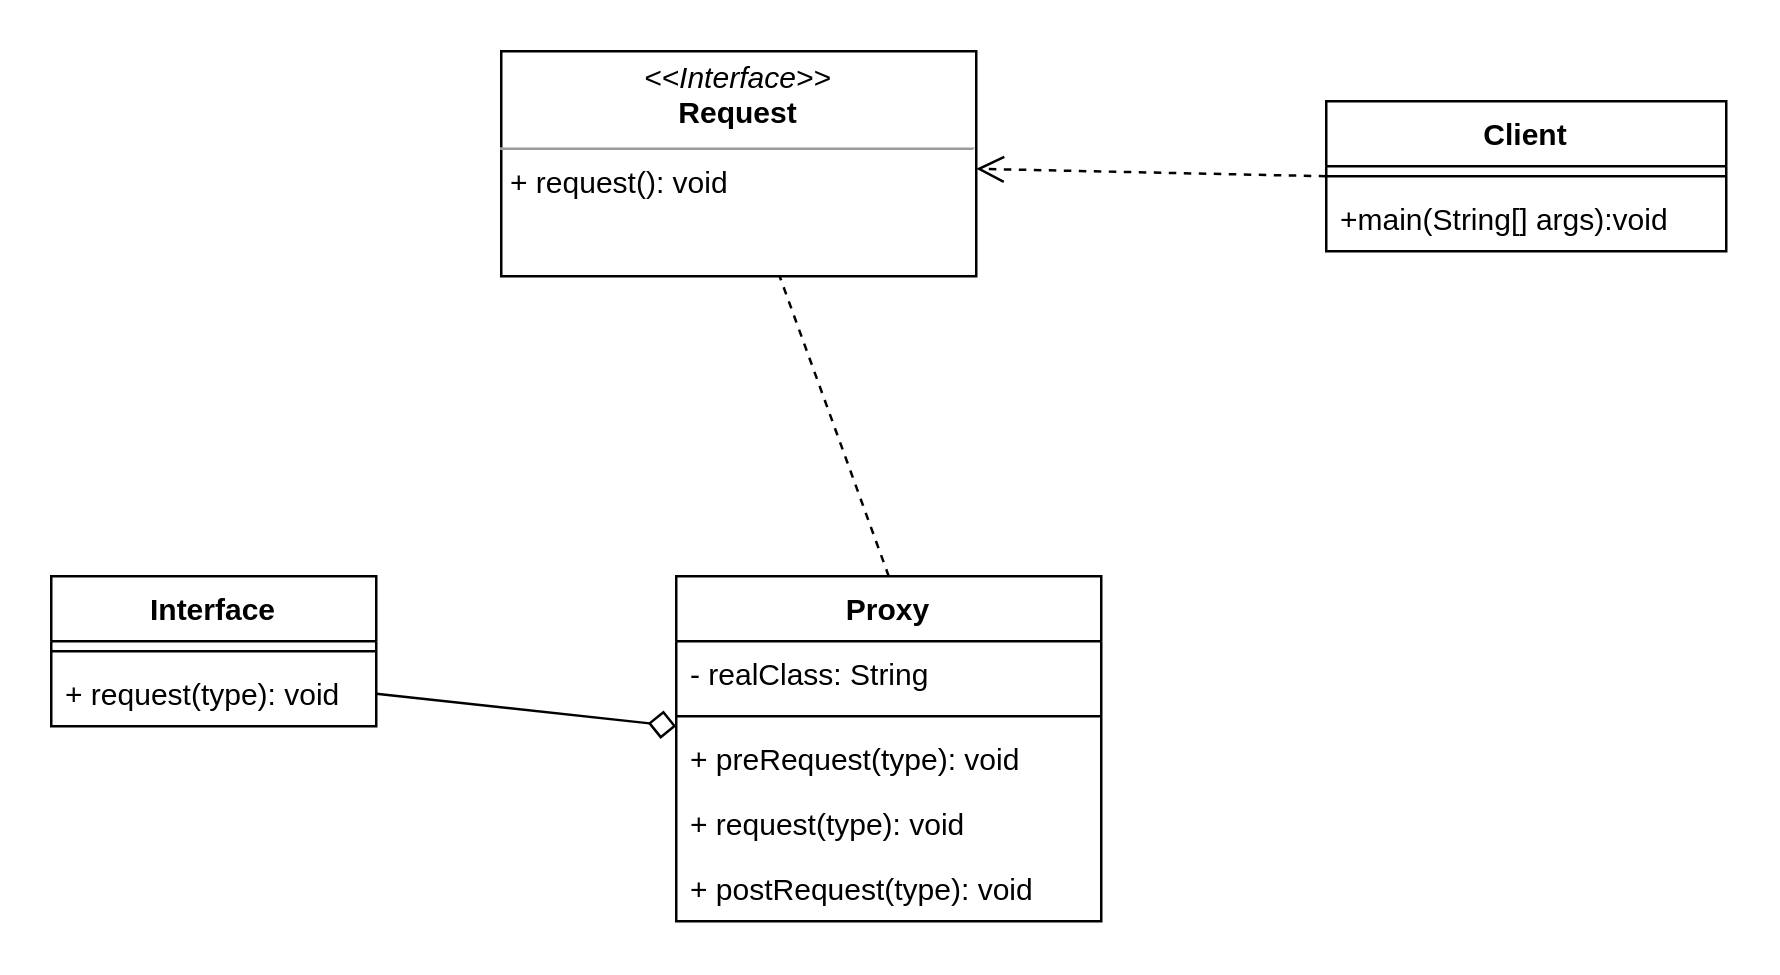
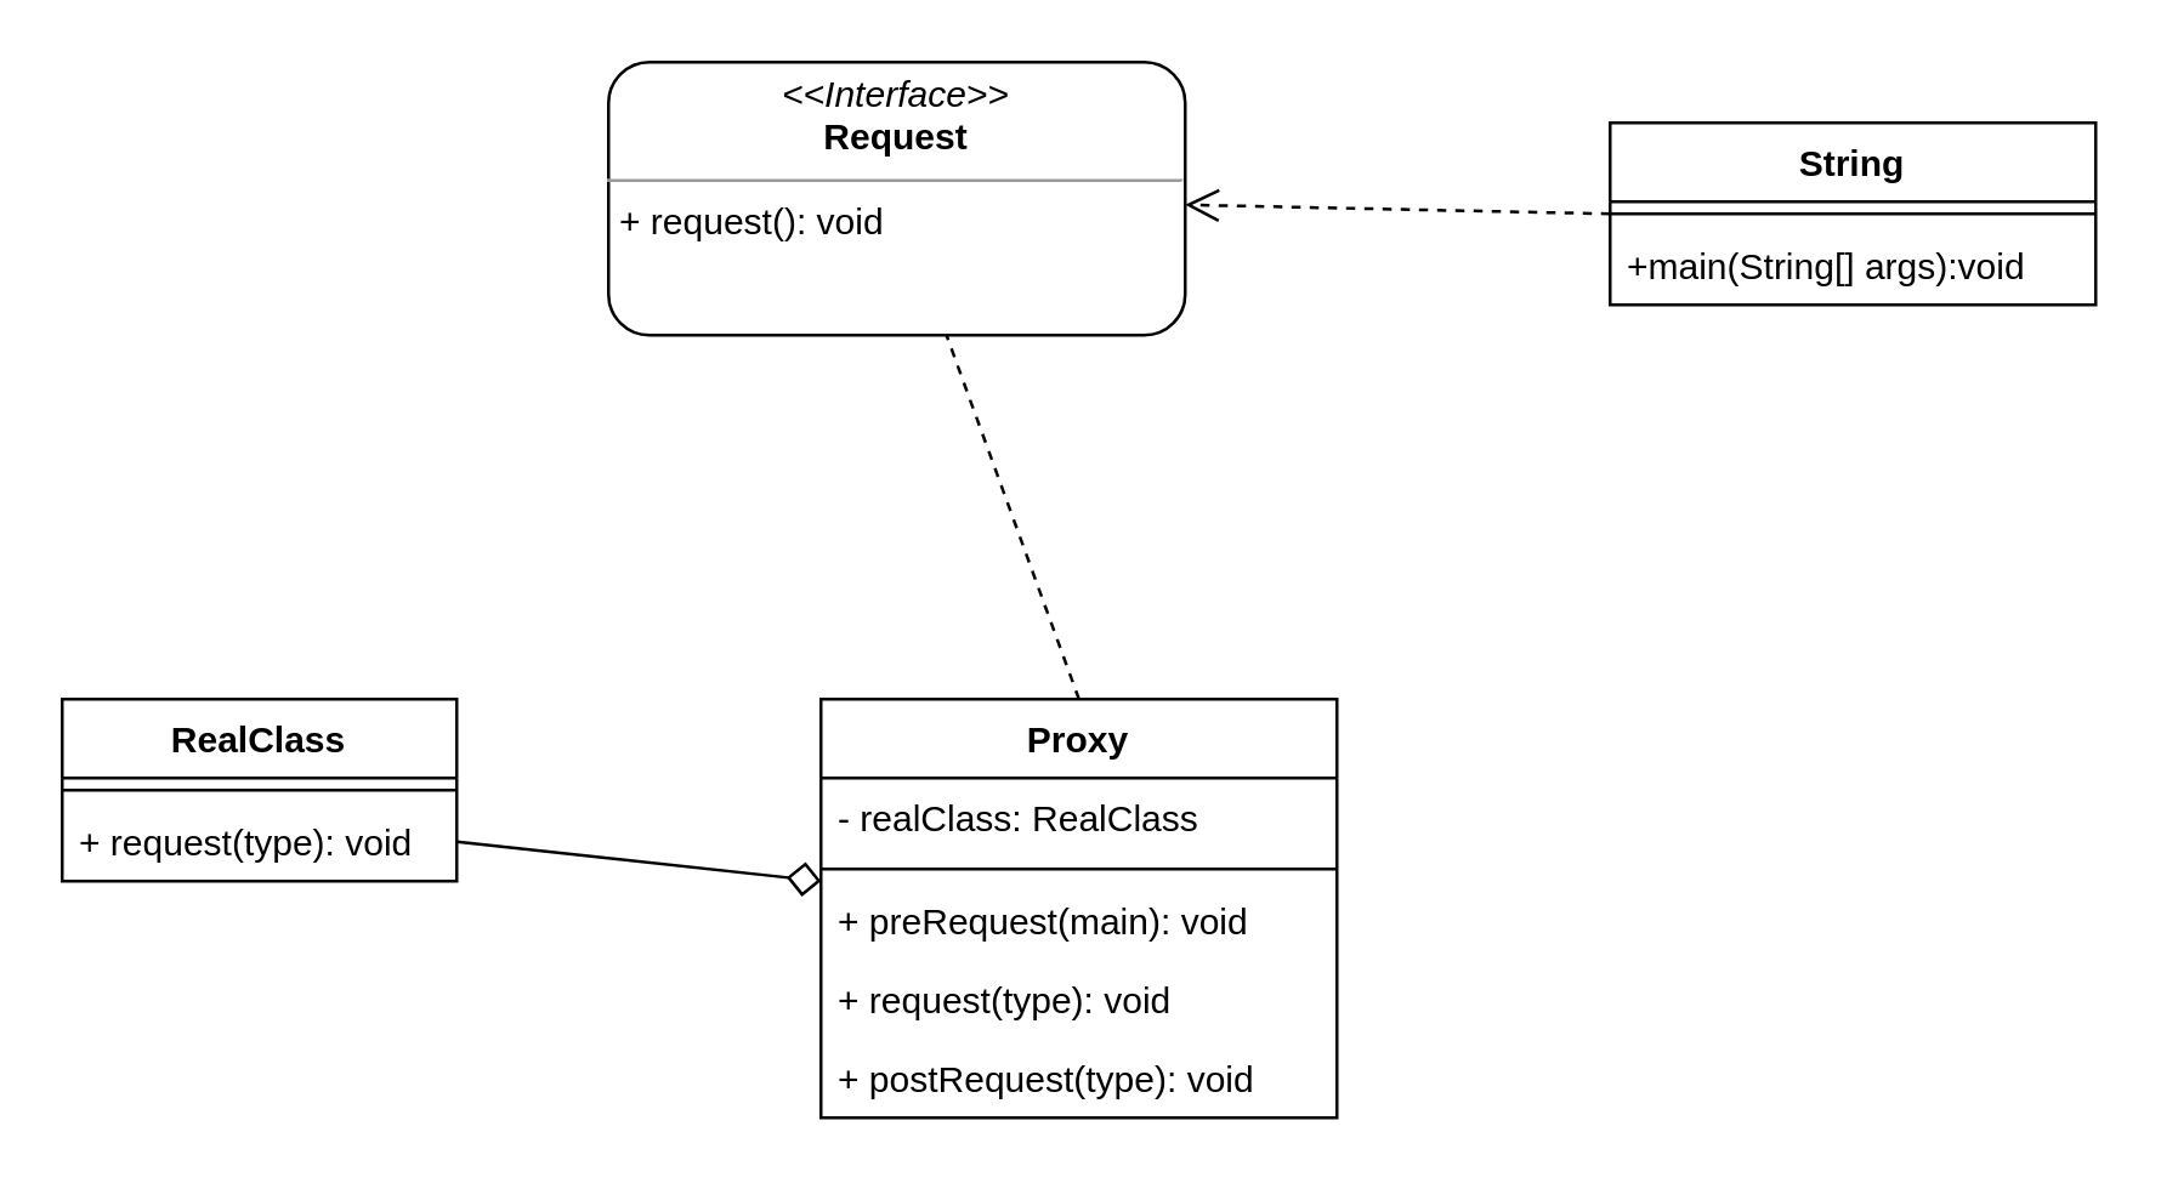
- <mxCell id="15" value="Client" style="swimlane;fontStyle=1;align=center;verticalAlign=top;childLayout=stackLayout;horizontal=1;startSize=26;horizontalStack=0;resizeParent=1;resizeParentMax=0;resizeLast=0;collapsible=1;marginBottom=0;" vertex="1" parent="1"><mxGeometry x="530" y="40" width="160" height="60" as="geometry" /></mxCell>
+ <mxCell id="15" value="String" style="swimlane;fontStyle=1;align=center;verticalAlign=top;childLayout=stackLayout;horizontal=1;startSize=26;horizontalStack=0;resizeParent=1;resizeParentMax=0;resizeLast=0;collapsible=1;marginBottom=0;" vertex="1" parent="1"><mxGeometry x="530" y="40" width="160" height="60" as="geometry" /></mxCell>
- <mxCell id="2" value="&lt;p style=&quot;margin: 0px ; margin-top: 4px ; text-align: center&quot;&gt;&lt;i&gt;&amp;lt;&amp;lt;Interface&amp;gt;&amp;gt;&lt;/i&gt;&lt;br&gt;&lt;b&gt;Request&lt;/b&gt;&lt;/p&gt;&lt;hr size=&quot;1&quot;&gt;&lt;p style=&quot;margin: 0px ; margin-left: 4px&quot;&gt;+ request(): void&lt;br&gt;&lt;/p&gt;" style="verticalAlign=top;align=left;overflow=fill;fontSize=12;fontFamily=Helvetica;html=1;" vertex="1" parent="1"><mxGeometry x="200" y="20" width="190" height="90" as="geometry" /></mxCell>
+ <mxCell id="2" value="&lt;p style=&quot;margin: 0px ; margin-top: 4px ; text-align: center&quot;&gt;&lt;i&gt;&amp;lt;&amp;lt;Interface&amp;gt;&amp;gt;&lt;/i&gt;&lt;br&gt;&lt;b&gt;Request&lt;/b&gt;&lt;/p&gt;&lt;hr size=&quot;1&quot;&gt;&lt;p style=&quot;margin: 0px ; margin-left: 4px&quot;&gt;+ request(): void&lt;br&gt;&lt;/p&gt;" style="verticalAlign=top;align=left;overflow=fill;fontSize=12;fontFamily=Helvetica;html=1;rounded=1;" vertex="1" parent="1"><mxGeometry x="200" y="20" width="190" height="90" as="geometry" /></mxCell>
- <mxCell id="3" value="Interface" style="swimlane;fontStyle=1;align=center;verticalAlign=top;childLayout=stackLayout;horizontal=1;startSize=26;horizontalStack=0;resizeParent=1;resizeParentMax=0;resizeLast=0;collapsible=1;marginBottom=0;" vertex="1" parent="1"><mxGeometry x="20" y="230" width="130" height="60" as="geometry" /></mxCell>
+ <mxCell id="3" value="RealClass" style="swimlane;fontStyle=1;align=center;verticalAlign=top;childLayout=stackLayout;horizontal=1;startSize=26;horizontalStack=0;resizeParent=1;resizeParentMax=0;resizeLast=0;collapsible=1;marginBottom=0;" vertex="1" parent="1"><mxGeometry x="20" y="230" width="130" height="60" as="geometry" /></mxCell>
- <mxCell id="8" value="- realClass: String" style="text;strokeColor=none;fillColor=none;align=left;verticalAlign=top;spacingLeft=4;spacingRight=4;overflow=hidden;rotatable=0;points=[[0,0.5],[1,0.5]];portConstraint=eastwest;" vertex="1" parent="7"><mxGeometry y="26" width="170" height="26" as="geometry" /></mxCell>
+ <mxCell id="8" value="- realClass: RealClass" style="text;strokeColor=none;fillColor=none;align=left;verticalAlign=top;spacingLeft=4;spacingRight=4;overflow=hidden;rotatable=0;points=[[0,0.5],[1,0.5]];portConstraint=eastwest;" vertex="1" parent="7"><mxGeometry y="26" width="170" height="26" as="geometry" /></mxCell>
- <mxCell id="10" value="+ preRequest(type): void" style="text;strokeColor=none;fillColor=none;align=left;verticalAlign=top;spacingLeft=4;spacingRight=4;overflow=hidden;rotatable=0;points=[[0,0.5],[1,0.5]];portConstraint=eastwest;" vertex="1" parent="7"><mxGeometry y="60" width="170" height="26" as="geometry" /></mxCell>
+ <mxCell id="10" value="+ preRequest(main): void" style="text;strokeColor=none;fillColor=none;align=left;verticalAlign=top;spacingLeft=4;spacingRight=4;overflow=hidden;rotatable=0;points=[[0,0.5],[1,0.5]];portConstraint=eastwest;" vertex="1" parent="7"><mxGeometry y="60" width="170" height="26" as="geometry" /></mxCell>
